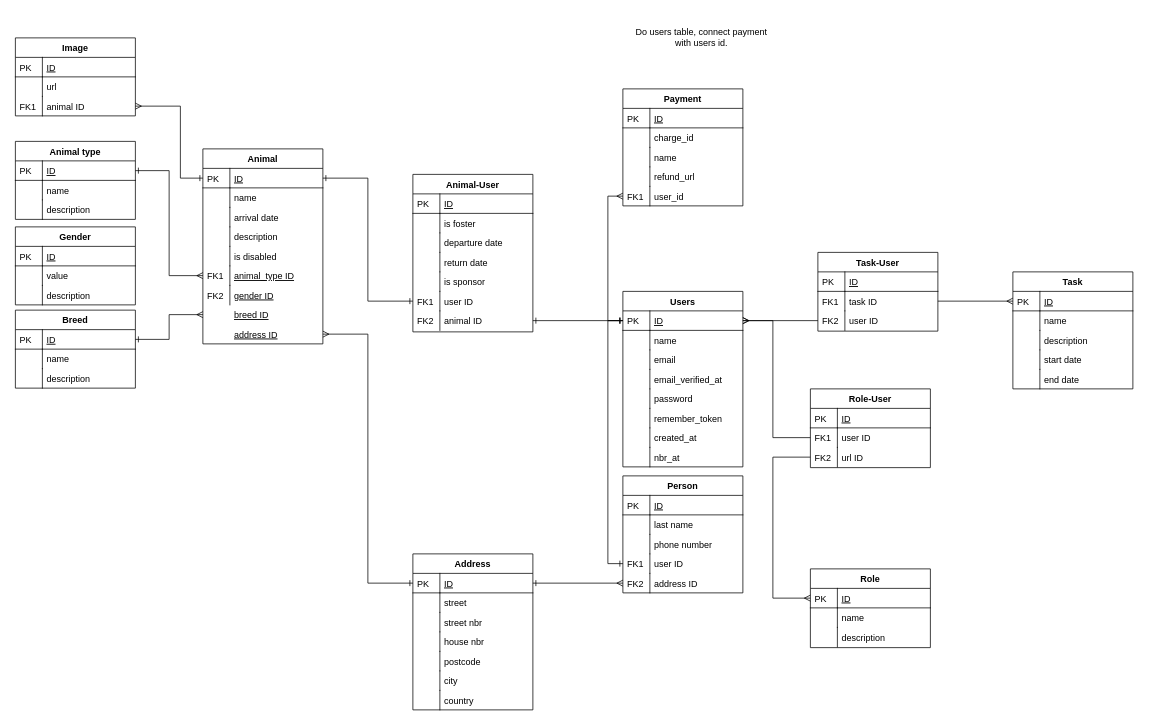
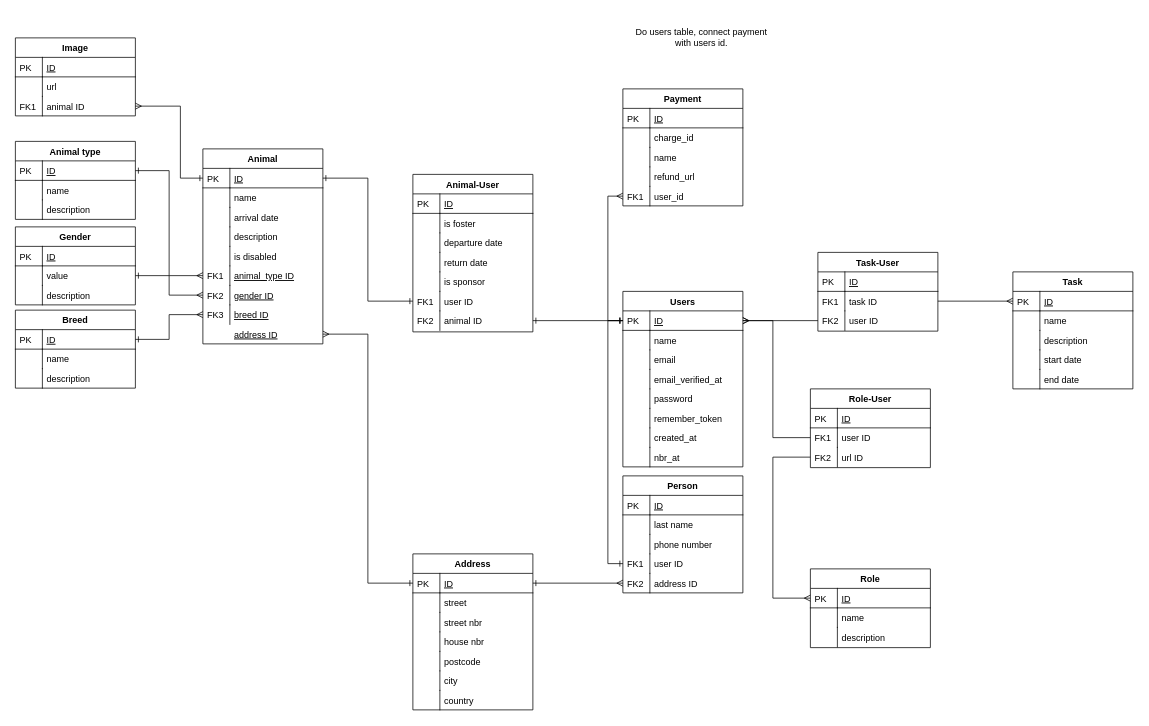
+ <mxCell id="20" style="edgeStyle=orthogonalEdgeStyle;rounded=0;orthogonalLoop=1;jettySize=auto;html=1;startArrow=ERone;startFill=0;endArrow=ERmany;endFill=0;" parent="1" source="47" target="15" edge="1"><mxGeometry relative="1" as="geometry" /></mxCell>
+ <mxCell id="18" value="FK3" style="shape=partialRectangle;top=0;left=0;bottom=0;fillColor=none;align=left;verticalAlign=top;spacingLeft=4;spacingRight=4;overflow=hidden;rotatable=0;points=[];portConstraint=eastwest;part=1;" parent="17" vertex="1" connectable="0"><mxGeometry width="36" height="26" as="geometry" /></mxCell>
